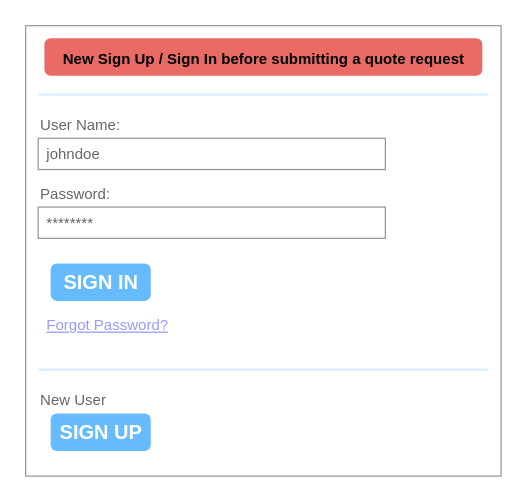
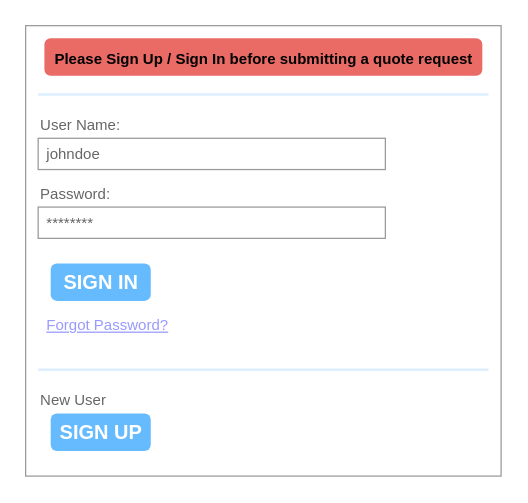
- <mxCell id="13" value="&lt;font style=&quot;font-size: 12px;&quot; color=&quot;#000000&quot;&gt;New Sign Up / Sign In before submitting a quote request&lt;/font&gt;" style="strokeWidth=1;shadow=0;dashed=0;align=center;html=1;shape=mxgraph.mockup.forms.rrect;rSize=5;strokeColor=none;fontColor=#ffffff;fillColor=#EA6B66;fontSize=16;fontStyle=1;" vertex="1" parent="2"><mxGeometry x="15" y="10" width="350" height="30" as="geometry" /></mxCell>
+ <mxCell id="13" value="&lt;font style=&quot;font-size: 12px;&quot; color=&quot;#000000&quot;&gt;Please Sign Up / Sign In before submitting a quote request&lt;/font&gt;" style="strokeWidth=1;shadow=0;dashed=0;align=center;html=1;shape=mxgraph.mockup.forms.rrect;rSize=5;strokeColor=none;fontColor=#ffffff;fillColor=#EA6B66;fontSize=16;fontStyle=1;" vertex="1" parent="2"><mxGeometry x="15" y="10" width="350" height="30" as="geometry" /></mxCell>
